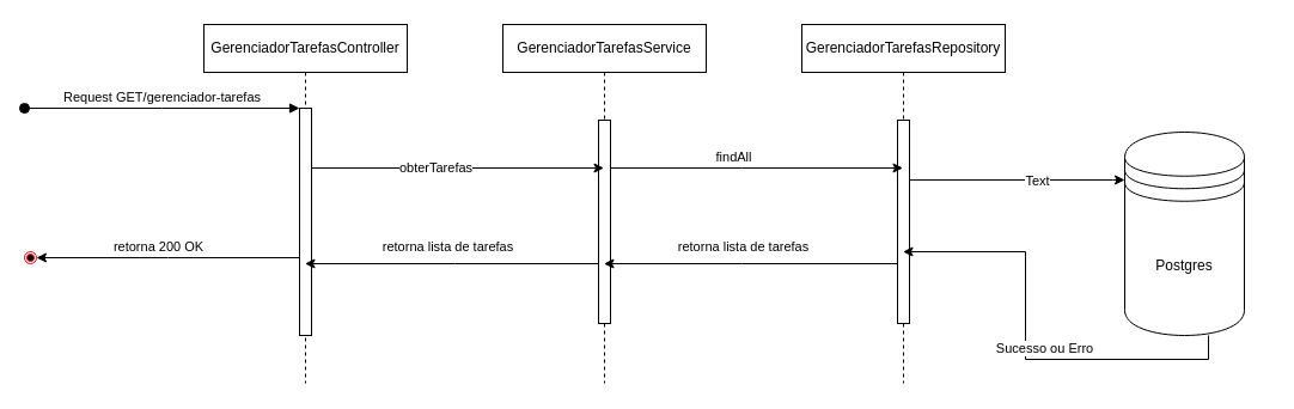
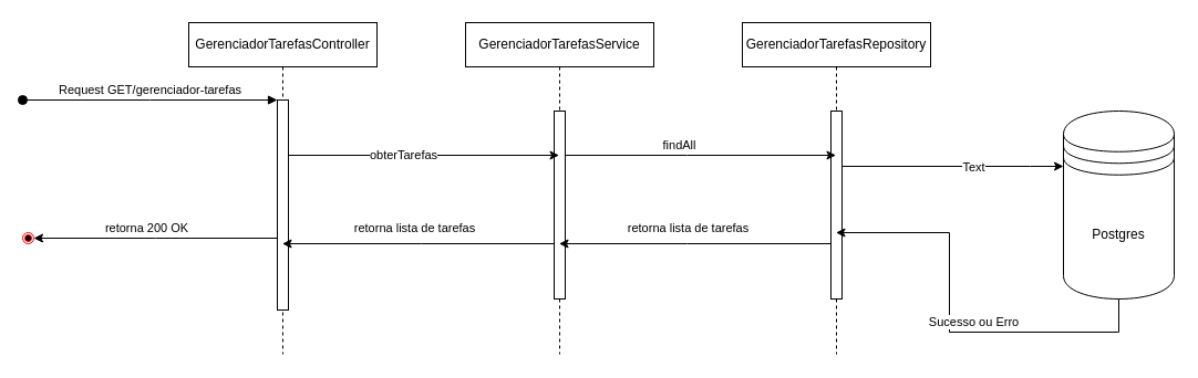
- <mxCell id="11" value="Postgres" style="shape=datastore;whiteSpace=wrap;html=1;" vertex="1" parent="1"><mxGeometry x="940" y="110" width="100" height="170" as="geometry" /></mxCell>
+ <mxCell id="11" value="Postgres" style="shape=datastore;whiteSpace=wrap;html=1;" vertex="1" parent="1"><mxGeometry x="960" y="100" width="100" height="170" as="geometry" /></mxCell>
